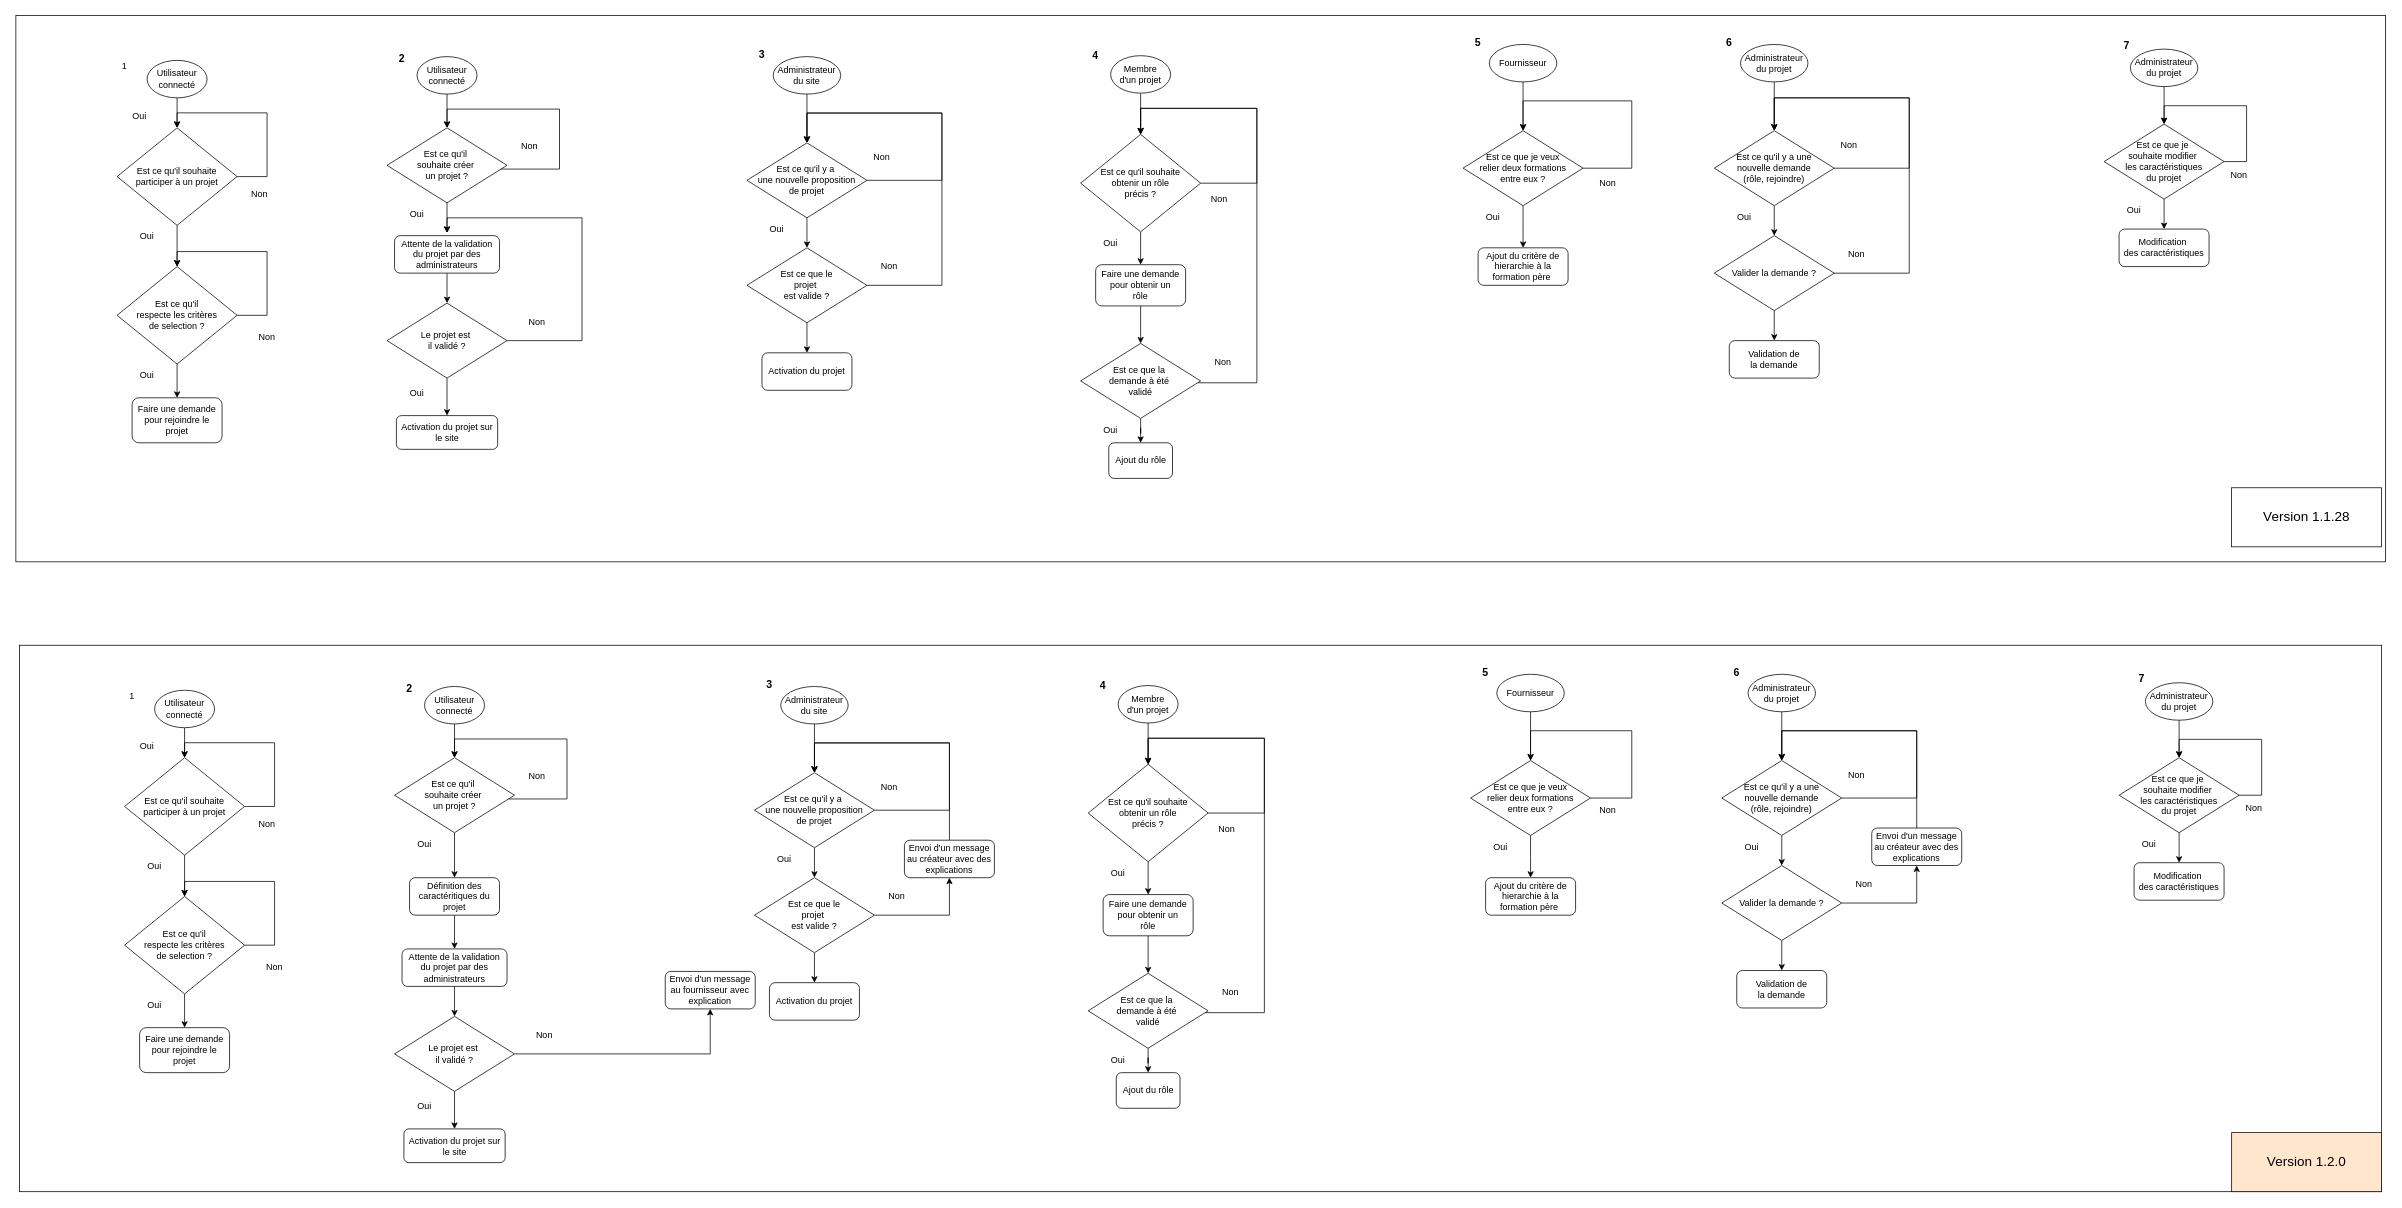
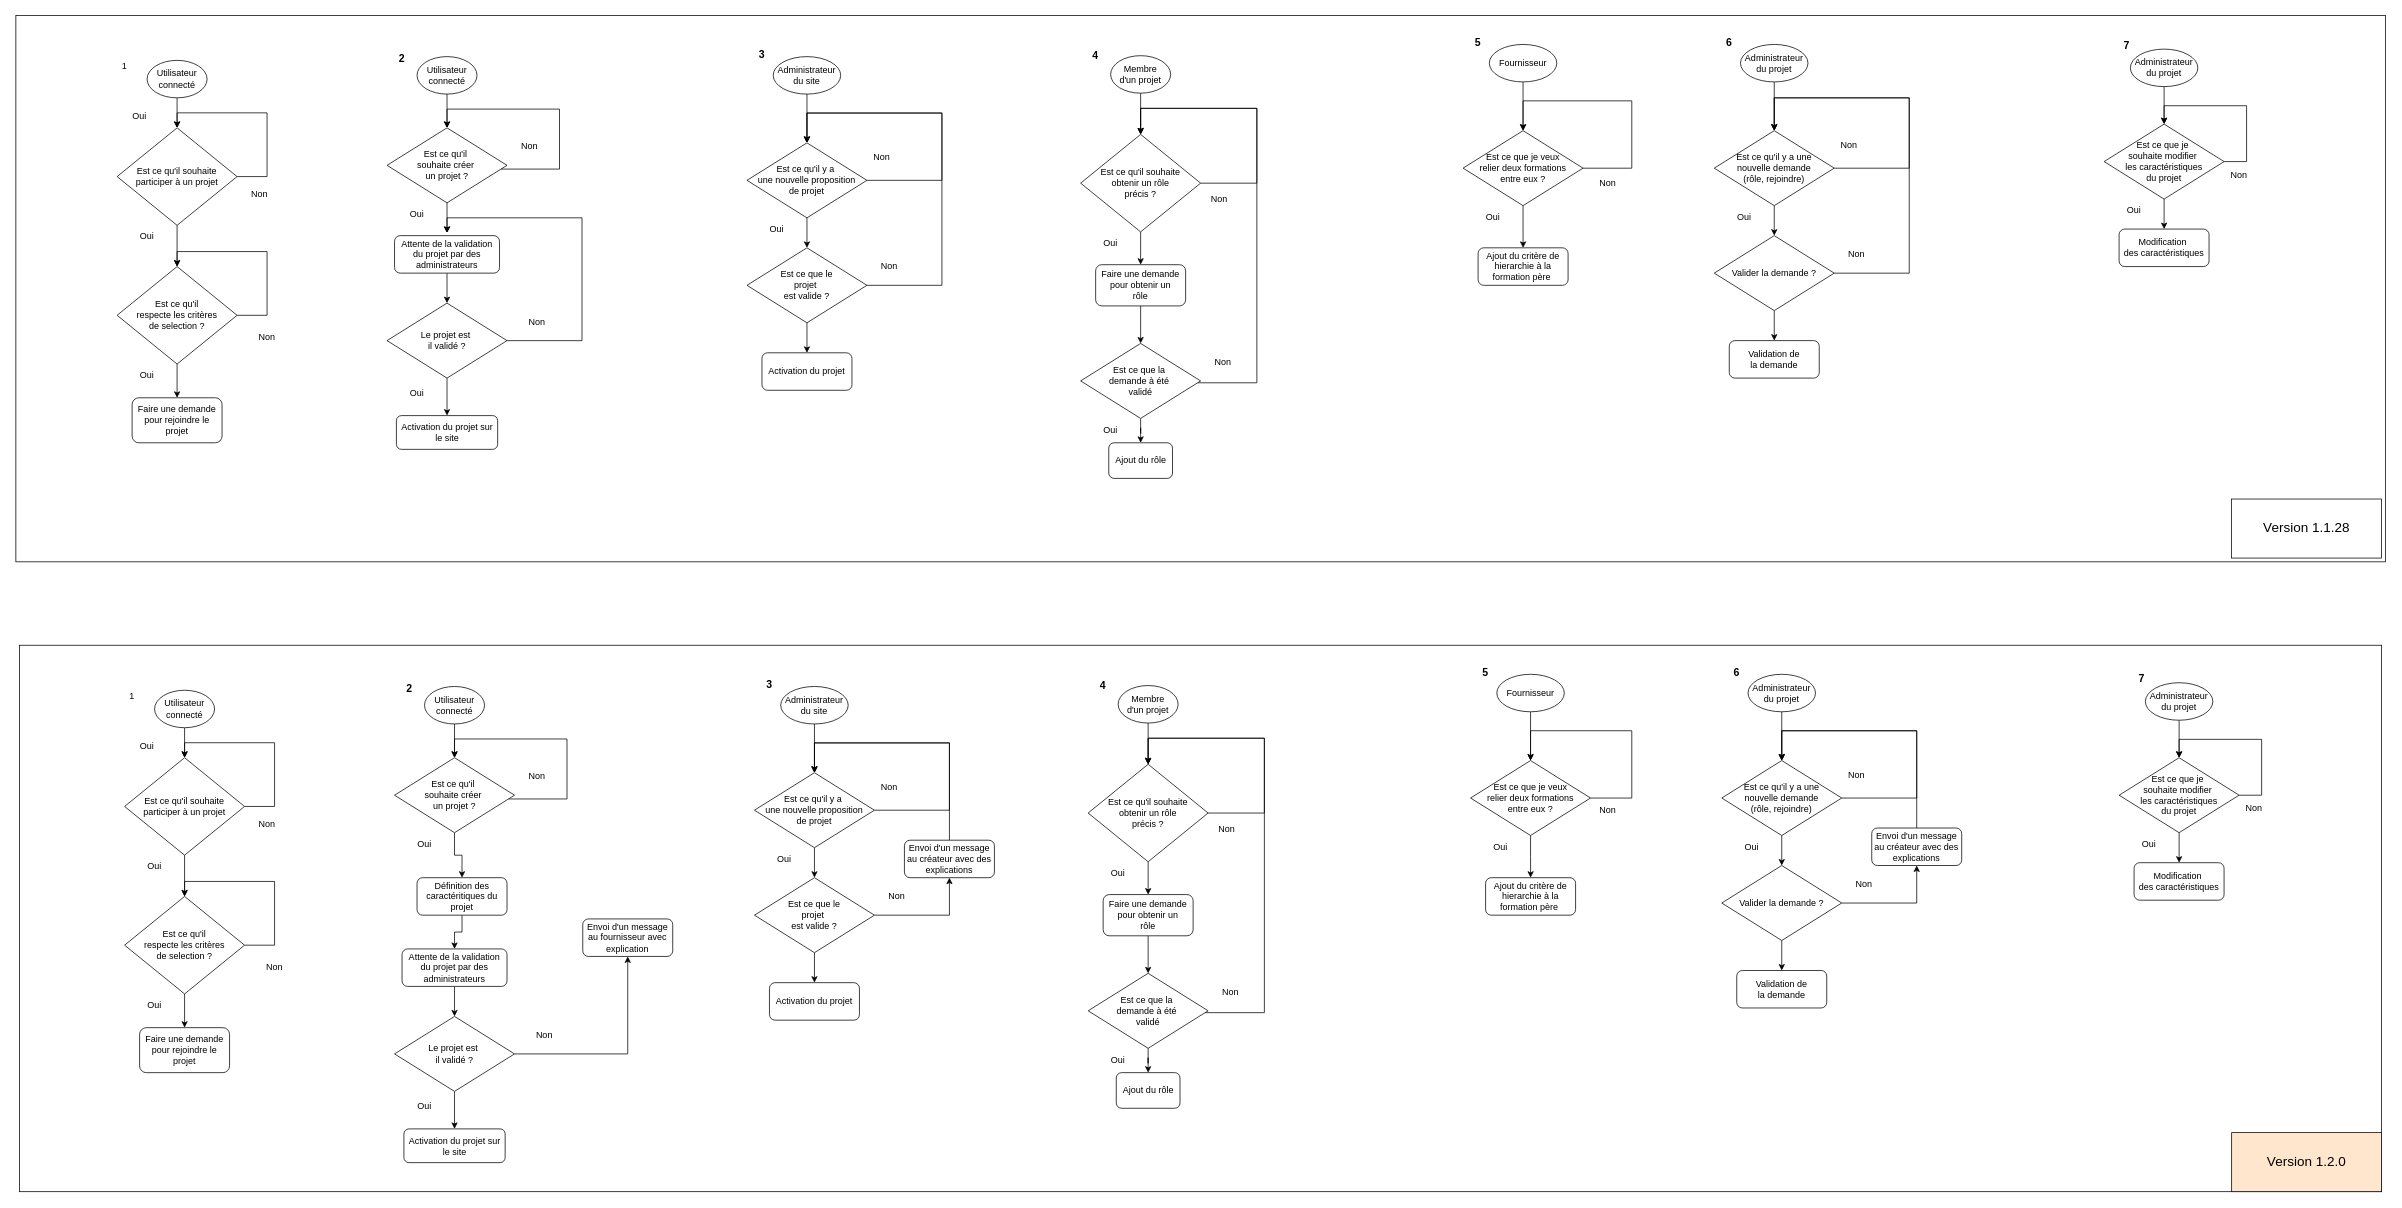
- <mxCell id="86" value="&lt;font style=&quot;font-size: 18px;&quot;&gt;Version 1.1.28&lt;/font&gt;" style="rounded=0;whiteSpace=wrap;html=1;" vertex="1" parent="1"><mxGeometry x="2974.93" y="650" width="200" height="78.75" as="geometry" /></mxCell>
+ <mxCell id="86" value="&lt;font style=&quot;font-size: 18px;&quot;&gt;Version 1.1.28&lt;/font&gt;" style="rounded=0;whiteSpace=wrap;html=1;" vertex="1" parent="1"><mxGeometry x="2974.93" y="665" width="200" height="78.75" as="geometry" /></mxCell>
- <mxCell id="114" value="Définition des caractéritiques du projet" style="rounded=1;whiteSpace=wrap;html=1;" vertex="1" parent="1"><mxGeometry x="545" y="1170" width="120" height="50" as="geometry" /></mxCell>
+ <mxCell id="114" value="Définition des caractéritiques du projet" style="rounded=1;whiteSpace=wrap;html=1;" vertex="1" parent="1"><mxGeometry x="555" y="1170" width="120" height="50" as="geometry" /></mxCell>
- <mxCell id="124" value="Envoi d'un message au fournisseur avec explication" style="rounded=1;whiteSpace=wrap;html=1;" vertex="1" parent="1"><mxGeometry x="886" y="1295" width="120" height="50" as="geometry" /></mxCell>
+ <mxCell id="124" value="Envoi d'un message au fournisseur avec explication" style="rounded=1;whiteSpace=wrap;html=1;" vertex="1" parent="1"><mxGeometry x="776" y="1225" width="120" height="50" as="geometry" /></mxCell>
